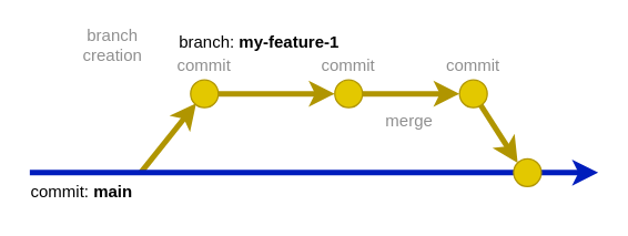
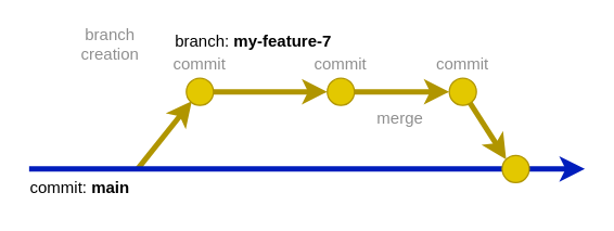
- <mxCell id="12" value="branch: &lt;b&gt;my-feature-1&lt;/b&gt;" style="text;html=1;strokeColor=none;fillColor=none;align=left;verticalAlign=middle;whiteSpace=wrap;rounded=0;" vertex="1" parent="1"><mxGeometry x="127" y="20" width="152" height="20" as="geometry" /></mxCell>
+ <mxCell id="12" value="branch: &lt;b&gt;my-feature-7&lt;/b&gt;" style="text;html=1;strokeColor=none;fillColor=none;align=left;verticalAlign=middle;whiteSpace=wrap;rounded=0;" vertex="1" parent="1"><mxGeometry x="127" y="20" width="152" height="20" as="geometry" /></mxCell>
